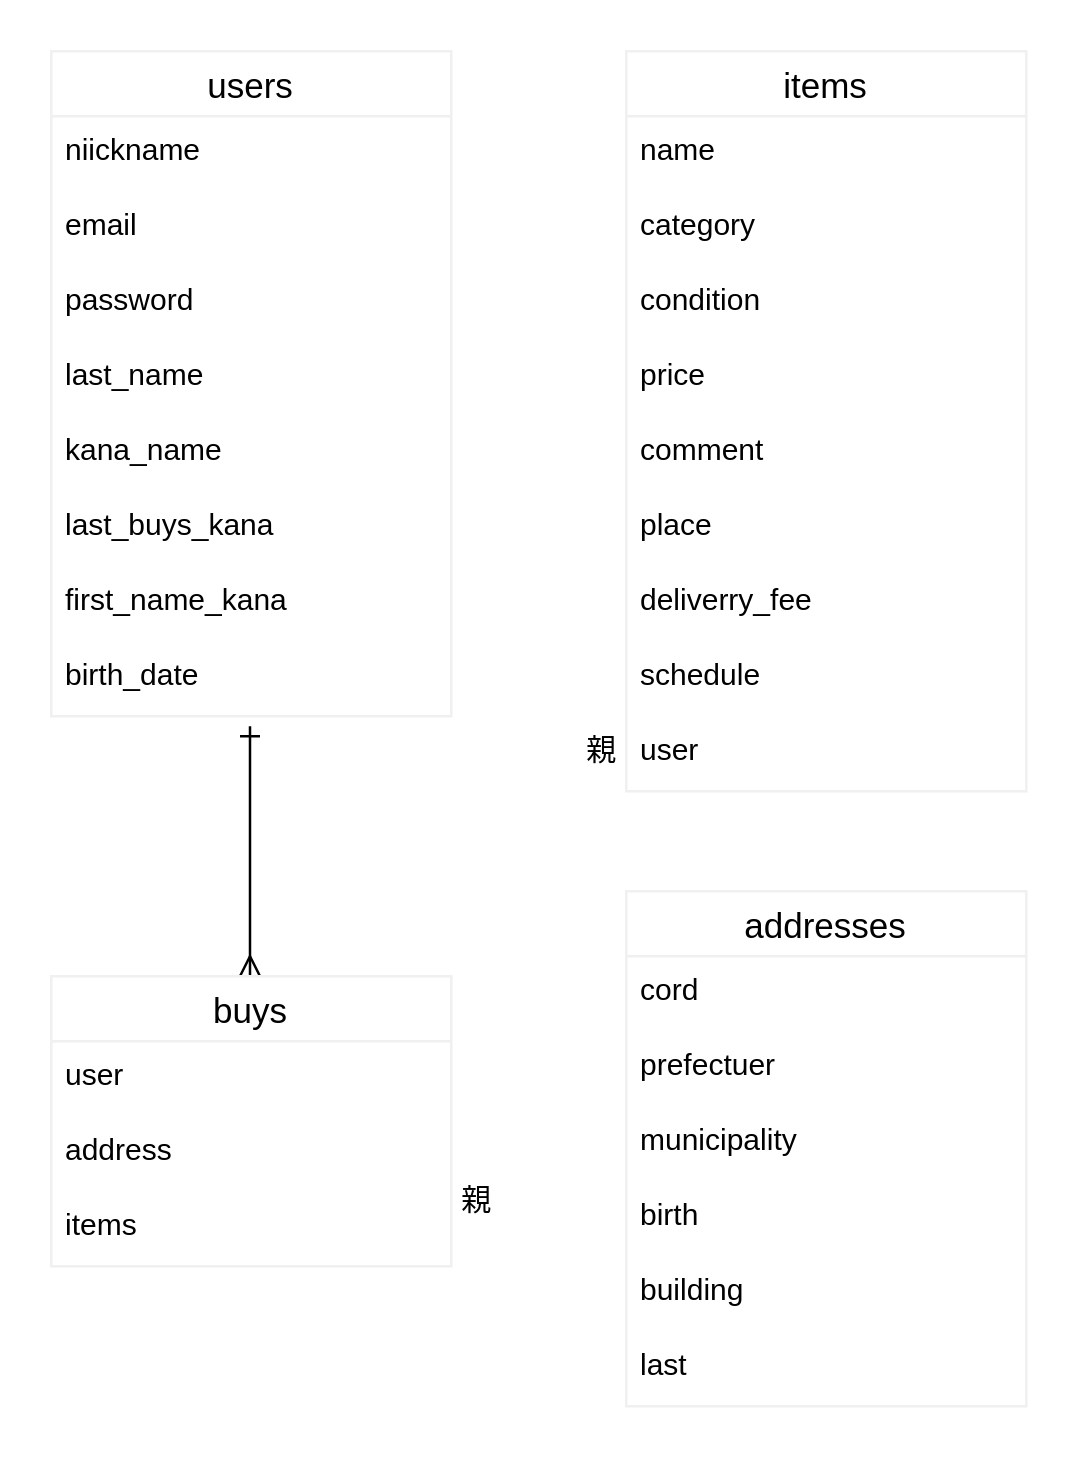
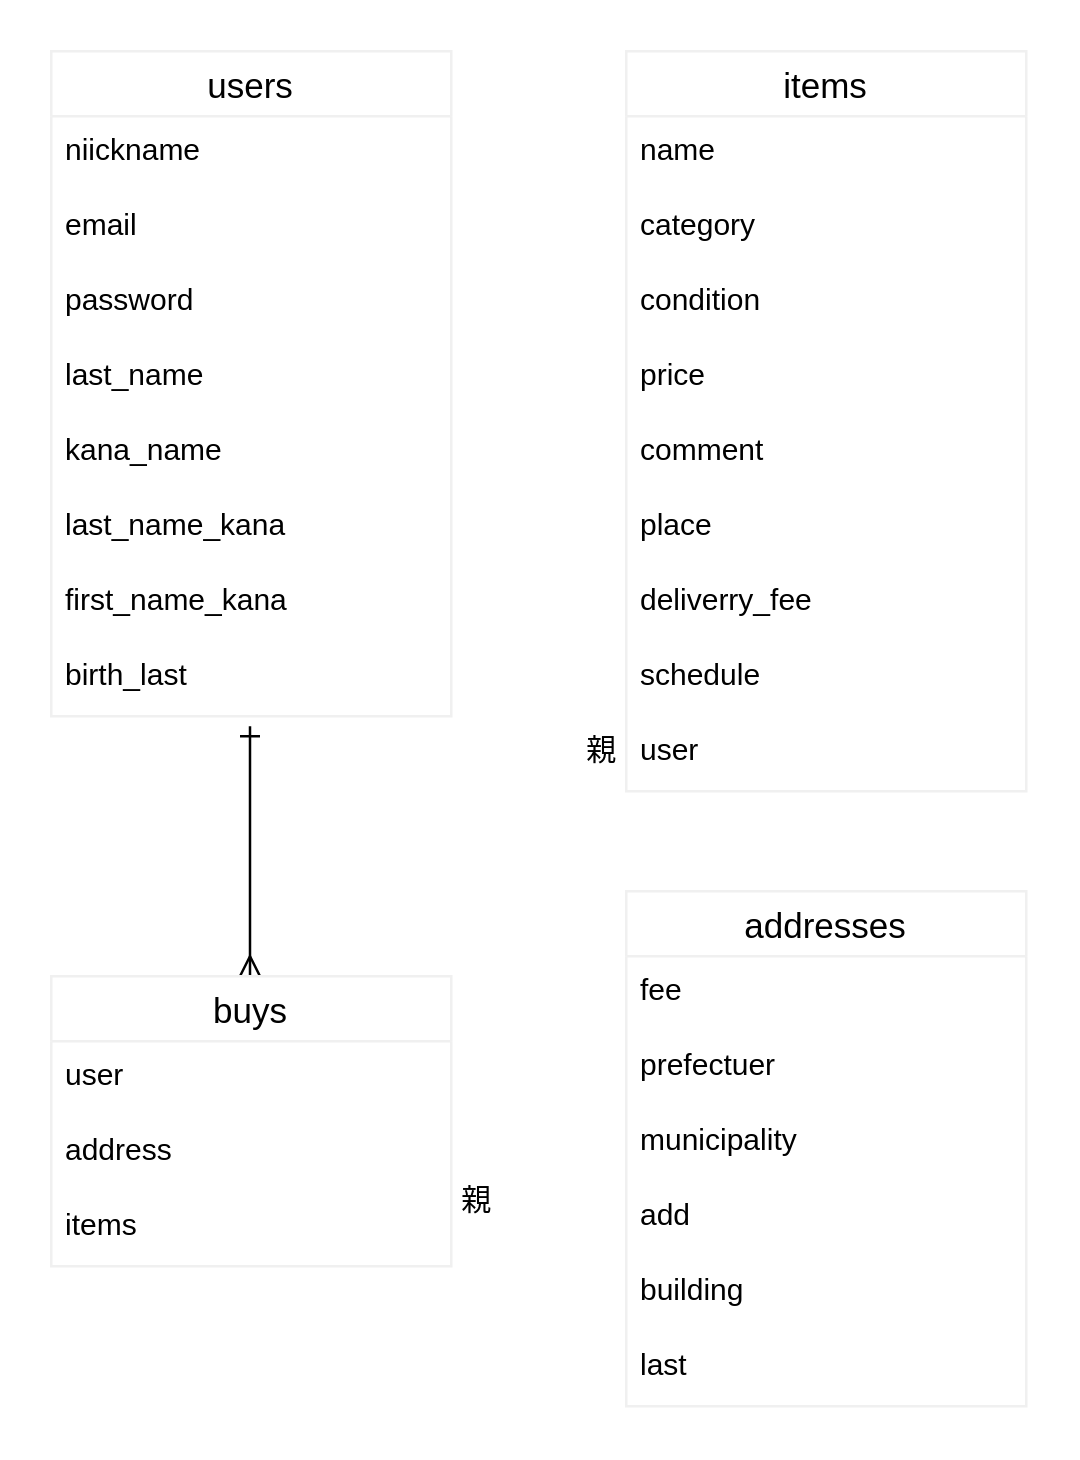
- <mxCell id="9" value="last_buys_kana" style="text;strokeColor=none;fillColor=none;spacingLeft=4;spacingRight=4;overflow=hidden;rotatable=0;points=[[0,0.5],[1,0.5]];portConstraint=eastwest;fontSize=12;" parent="3" vertex="1"><mxGeometry y="176" width="160" height="30" as="geometry" /></mxCell>
+ <mxCell id="9" value="last_name_kana" style="text;strokeColor=none;fillColor=none;spacingLeft=4;spacingRight=4;overflow=hidden;rotatable=0;points=[[0,0.5],[1,0.5]];portConstraint=eastwest;fontSize=12;" parent="3" vertex="1"><mxGeometry y="176" width="160" height="30" as="geometry" /></mxCell>
- <mxCell id="11" value="birth_date" style="text;strokeColor=none;fillColor=none;spacingLeft=4;spacingRight=4;overflow=hidden;rotatable=0;points=[[0,0.5],[1,0.5]];portConstraint=eastwest;fontSize=12;" parent="3" vertex="1"><mxGeometry y="236" width="160" height="30" as="geometry" /></mxCell>
+ <mxCell id="11" value="birth_last" style="text;strokeColor=none;fillColor=none;spacingLeft=4;spacingRight=4;overflow=hidden;rotatable=0;points=[[0,0.5],[1,0.5]];portConstraint=eastwest;fontSize=12;" parent="3" vertex="1"><mxGeometry y="236" width="160" height="30" as="geometry" /></mxCell>
- <mxCell id="27" value="cord" style="text;strokeColor=none;fillColor=none;spacingLeft=4;spacingRight=4;overflow=hidden;rotatable=0;points=[[0,0.5],[1,0.5]];portConstraint=eastwest;fontSize=12;" parent="26" vertex="1"><mxGeometry y="26" width="160" height="30" as="geometry" /></mxCell>
+ <mxCell id="27" value="fee" style="text;strokeColor=none;fillColor=none;spacingLeft=4;spacingRight=4;overflow=hidden;rotatable=0;points=[[0,0.5],[1,0.5]];portConstraint=eastwest;fontSize=12;" parent="26" vertex="1"><mxGeometry y="26" width="160" height="30" as="geometry" /></mxCell>
- <mxCell id="30" value="birth" style="text;strokeColor=none;fillColor=none;spacingLeft=4;spacingRight=4;overflow=hidden;rotatable=0;points=[[0,0.5],[1,0.5]];portConstraint=eastwest;fontSize=12;" parent="26" vertex="1"><mxGeometry y="116" width="160" height="30" as="geometry" /></mxCell>
+ <mxCell id="30" value="add" style="text;strokeColor=none;fillColor=none;spacingLeft=4;spacingRight=4;overflow=hidden;rotatable=0;points=[[0,0.5],[1,0.5]];portConstraint=eastwest;fontSize=12;" parent="26" vertex="1"><mxGeometry y="116" width="160" height="30" as="geometry" /></mxCell>
